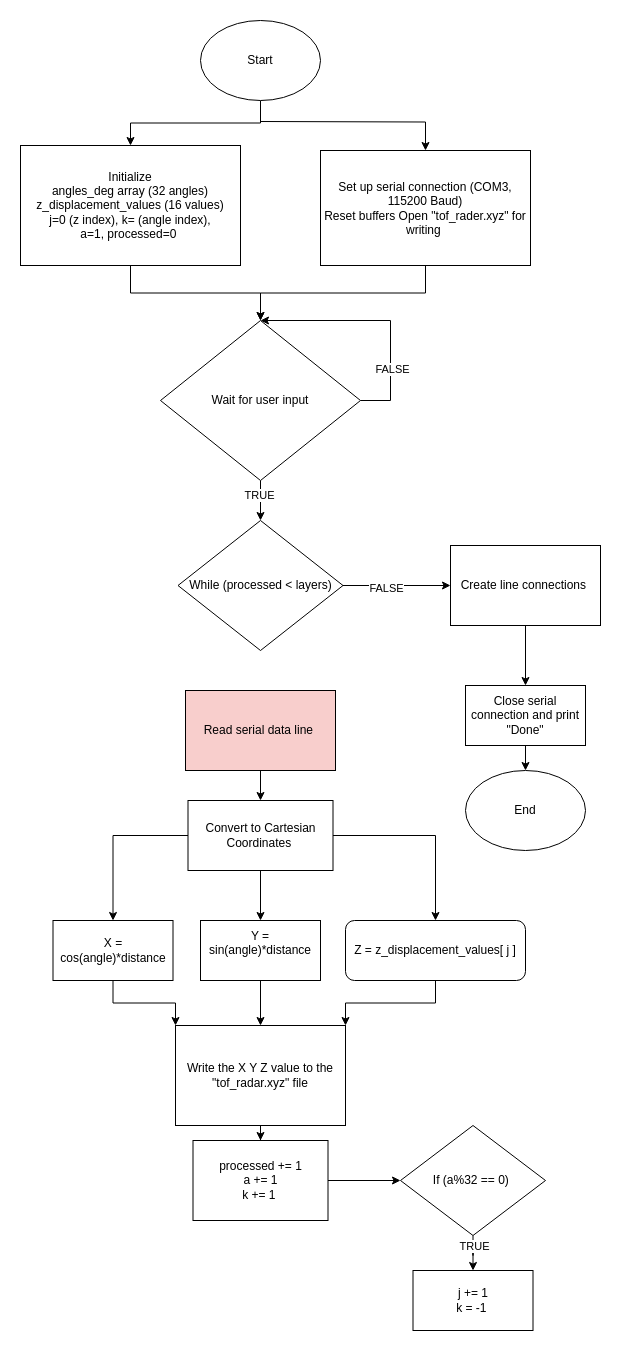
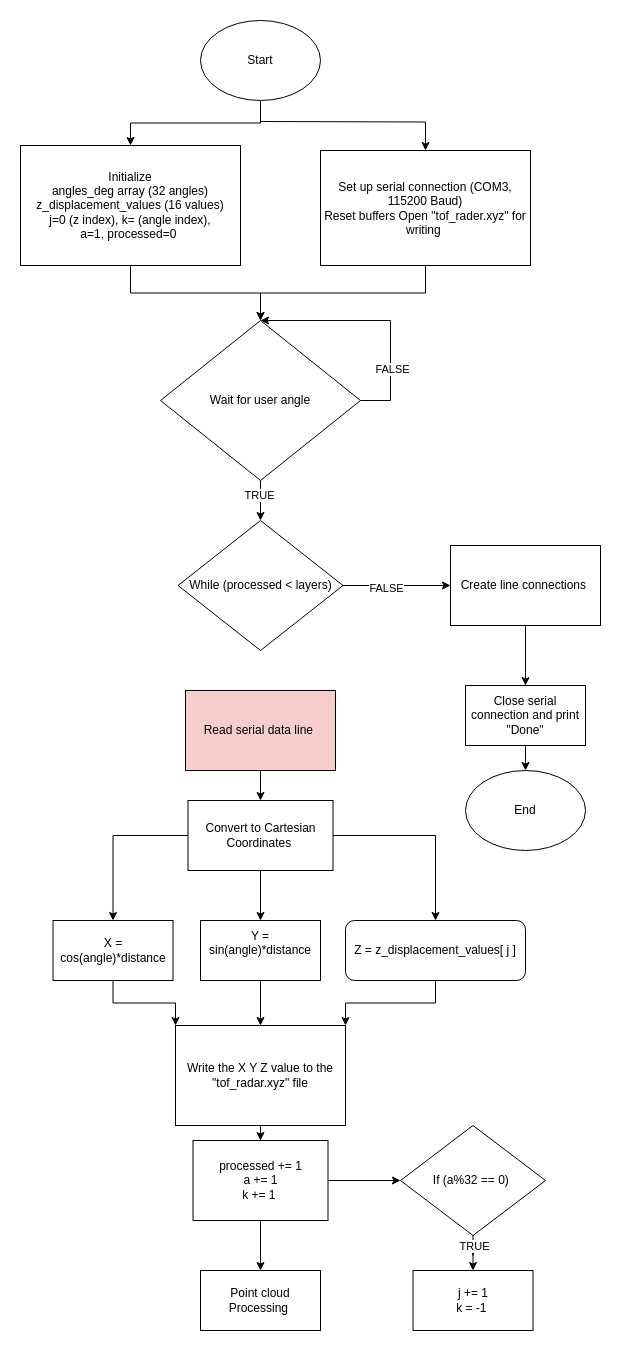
- <mxCell id="9" value="Wait for user input" style="rhombus;whiteSpace=wrap;html=1;" vertex="1" parent="1"><mxGeometry x="160" y="320" width="200" height="160" as="geometry" /></mxCell>
+ <mxCell id="9" value="Wait for user angle" style="rhombus;whiteSpace=wrap;html=1;" vertex="1" parent="1"><mxGeometry x="160" y="320" width="200" height="160" as="geometry" /></mxCell>
+ <mxCell id="22" value="" style="edgeStyle=orthogonalEdgeStyle;rounded=0;orthogonalLoop=1;jettySize=auto;html=1;" edge="1" parent="1" source="23" target="25"><mxGeometry relative="1" as="geometry" /></mxCell>
+ <mxCell id="25" value="Point cloud&lt;br/&gt;Processing&amp;nbsp;" style="rounded=0;whiteSpace=wrap;html=1;" vertex="1" parent="1"><mxGeometry x="200" y="1270" width="120" height="60" as="geometry" /></mxCell>
